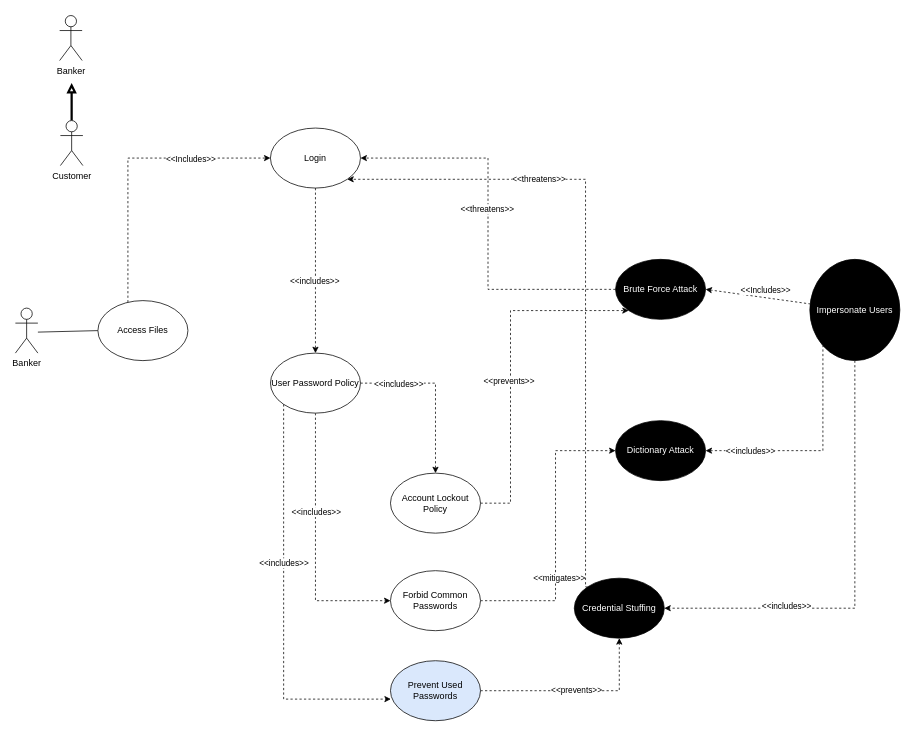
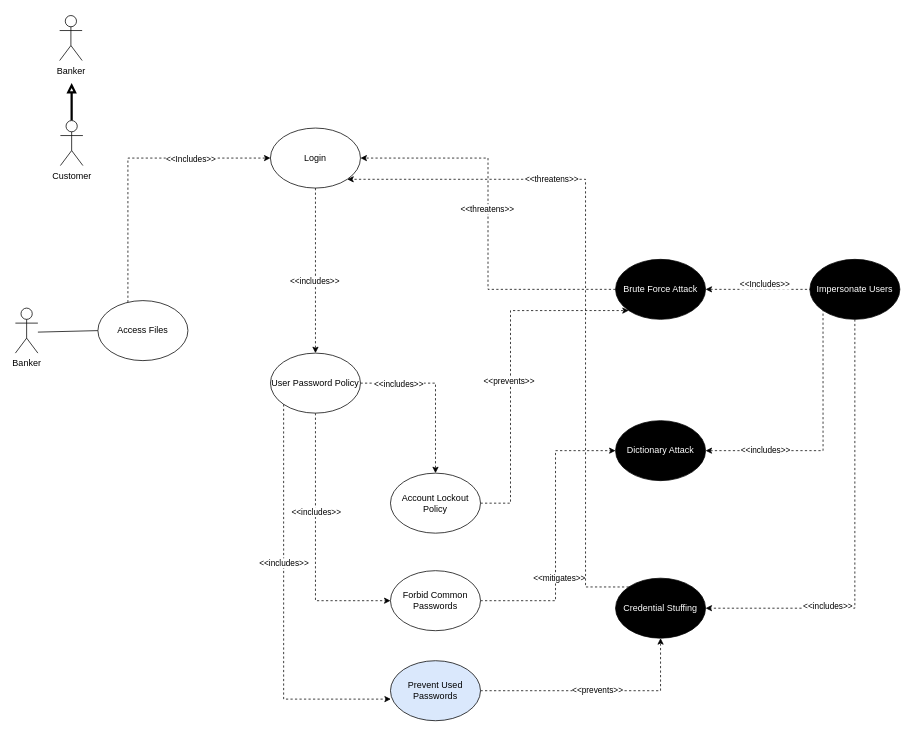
- <mxCell id="9" value="Impersonate Users" style="ellipse;whiteSpace=wrap;html=1;fillColor=#000000;fontColor=#FFFFFF;" parent="1" vertex="1"><mxGeometry x="1079" y="345" width="120" height="135" as="geometry" /></mxCell>
+ <mxCell id="9" value="Impersonate Users" style="ellipse;whiteSpace=wrap;html=1;fillColor=#000000;fontColor=#FFFFFF;" parent="1" vertex="1"><mxGeometry x="1079" y="345" width="120" height="80" as="geometry" /></mxCell>
- <mxCell id="21" value="Credential Stuffing" style="ellipse;whiteSpace=wrap;html=1;fillColor=#000000;fontColor=#ffffff;" parent="1" vertex="1"><mxGeometry x="765" y="770" width="120" height="80" as="geometry" /></mxCell>
+ <mxCell id="21" value="Credential Stuffing" style="ellipse;whiteSpace=wrap;html=1;fillColor=#000000;fontColor=#ffffff;" parent="1" vertex="1"><mxGeometry x="820" y="770" width="120" height="80" as="geometry" /></mxCell>
